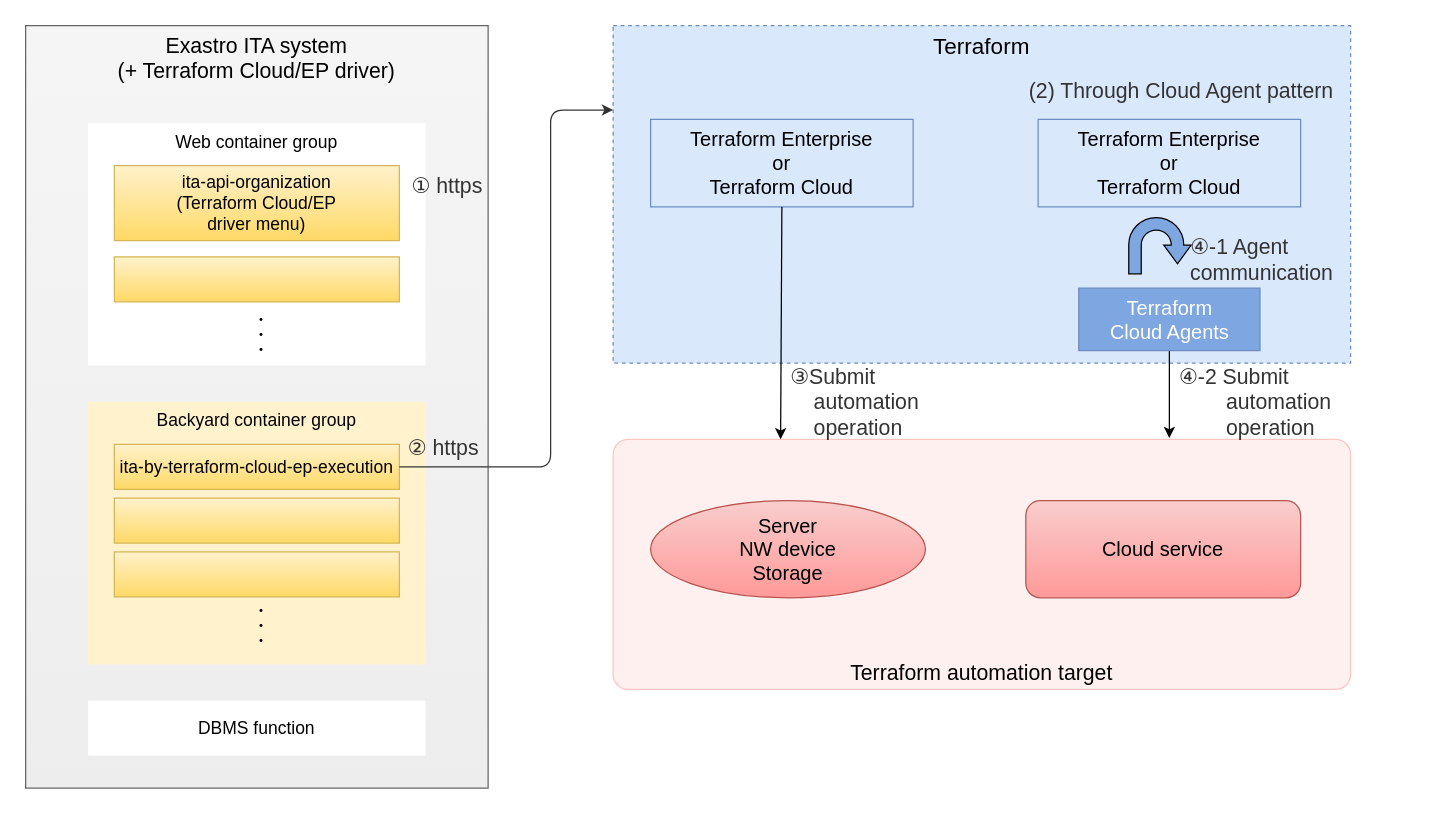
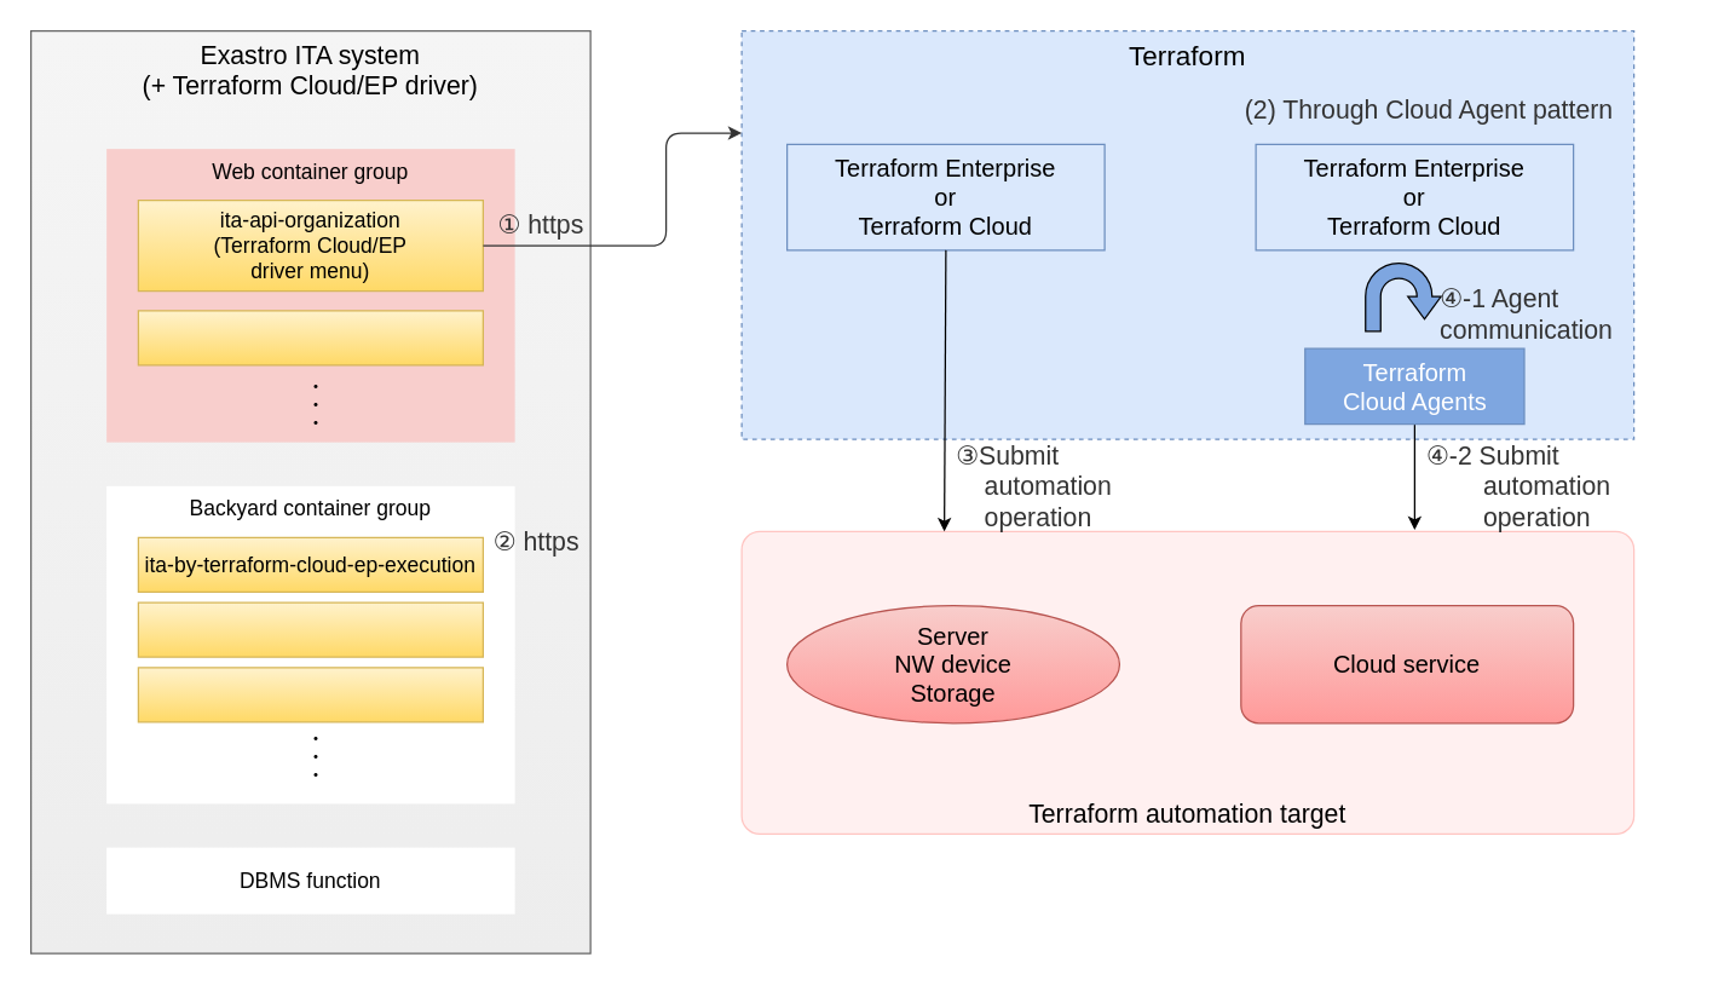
+ <mxCell id="22" value="" style="edgeStyle=elbowEdgeStyle;html=1;fontColor=#333333;startArrow=classic;startFill=1;endArrow=none;endFill=0;strokeColor=#333333;strokeWidth=1;jumpStyle=gap;entryX=1;entryY=0.5;entryDx=0;entryDy=0;exitX=0;exitY=0.25;exitDx=0;exitDy=0;" parent="1" source="15" target="5" edge="1"><mxGeometry relative="1" as="geometry"><mxPoint x="450" y="40" as="sourcePoint" /><mxPoint x="310" y="170" as="targetPoint" /><Array as="points"><mxPoint x="440" y="140" /><mxPoint x="435" y="209" /></Array></mxGeometry></mxCell>
- <mxCell id="4" value="Web container group" style="whiteSpace=wrap;html=1;fontSize=14;verticalAlign=top;strokeColor=none;" parent="3" vertex="1"><mxGeometry width="270" height="194" as="geometry" /></mxCell>
+ <mxCell id="4" value="Web container group" style="whiteSpace=wrap;html=1;fontSize=14;verticalAlign=top;strokeColor=none;fillColor=#f8cecc;" parent="3" vertex="1"><mxGeometry width="270" height="194" as="geometry" /></mxCell>
- <mxCell id="23" value="" style="edgeStyle=elbowEdgeStyle;html=1;fontColor=#333333;startArrow=classic;startFill=1;endArrow=none;endFill=0;strokeColor=#333333;strokeWidth=1;jumpStyle=gap;entryX=1;entryY=0.5;entryDx=0;entryDy=0;exitX=0;exitY=0.25;exitDx=0;exitDy=0;" parent="1" source="15" target="11" edge="1"><mxGeometry relative="1" as="geometry"><mxPoint x="470" y="230" as="sourcePoint" /><mxPoint x="360" y="336" as="targetPoint" /><Array as="points"><mxPoint x="440" y="300" /><mxPoint x="476" y="383" /></Array></mxGeometry></mxCell>
- <mxCell id="10" value="Backyard container group" style="whiteSpace=wrap;html=1;fontSize=14;verticalAlign=top;strokeColor=none;fillColor=#fff2cc;" parent="9" vertex="1"><mxGeometry width="270" height="210" as="geometry" /></mxCell>
+ <mxCell id="10" value="Backyard container group" style="whiteSpace=wrap;html=1;fontSize=14;verticalAlign=top;strokeColor=none;" parent="9" vertex="1"><mxGeometry width="270" height="210" as="geometry" /></mxCell>
